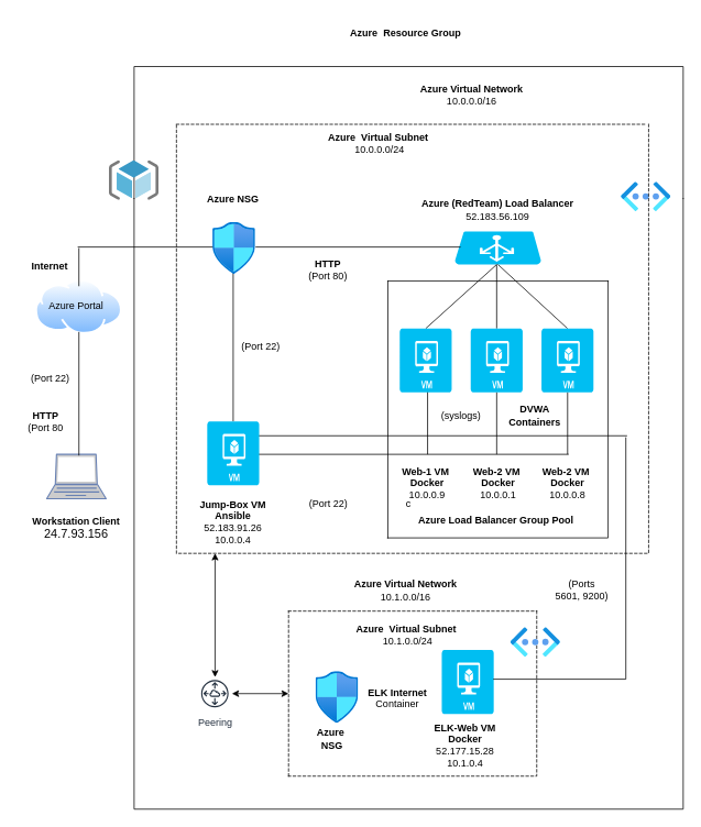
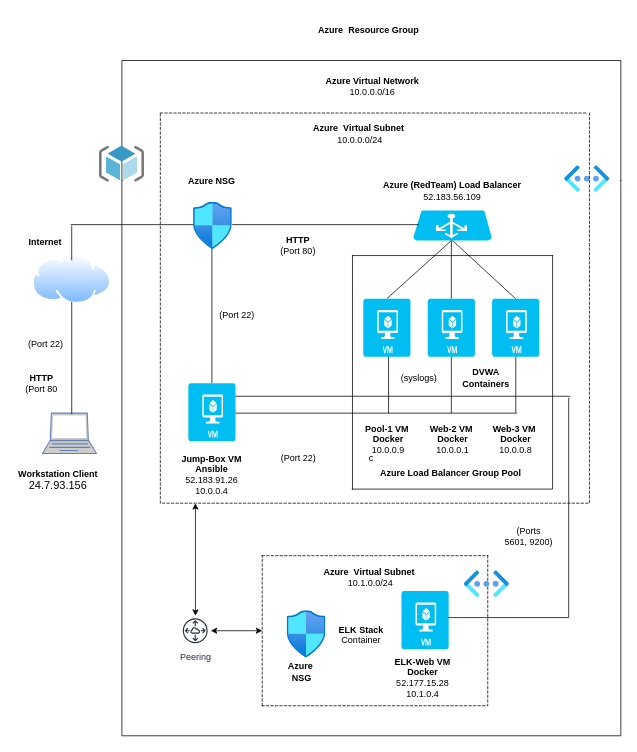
- <mxCell id="16" value="Azure&amp;nbsp;Virtual Network&lt;br&gt;&lt;span style=&quot;font-weight: normal&quot;&gt;10.0.0.0/16&lt;/span&gt;" style="text;html=1;strokeColor=none;fillColor=none;align=center;verticalAlign=middle;whiteSpace=wrap;rounded=0;fontStyle=1;" parent="1" vertex="1"><mxGeometry x="463.81" y="90" width="213.77" height="50" as="geometry" /></mxCell>
+ <mxCell id="16" value="Azure&amp;nbsp;Virtual Network&lt;br&gt;&lt;span style=&quot;font-weight: normal&quot;&gt;10.0.0.0/16&lt;/span&gt;" style="text;html=1;strokeColor=none;fillColor=none;align=center;verticalAlign=middle;whiteSpace=wrap;rounded=0;fontStyle=1;" parent="1" vertex="1"><mxGeometry x="388.81" y="90" width="213.77" height="50" as="geometry" /></mxCell>
- <mxCell id="37" value="Azure&amp;nbsp; Virtual Subnet&amp;nbsp;&lt;br&gt;&lt;span style=&quot;font-weight: normal&quot;&gt;10.0.0.0/24&lt;/span&gt;" style="text;html=1;strokeColor=none;fillColor=none;align=center;verticalAlign=middle;whiteSpace=wrap;rounded=0;fontStyle=1;" parent="1" vertex="1"><mxGeometry x="348.26" y="153.32" width="223.38" height="40" as="geometry" /></mxCell>
+ <mxCell id="37" value="Azure&amp;nbsp; Virtual Subnet&amp;nbsp;&lt;br&gt;&lt;span style=&quot;font-weight: normal&quot;&gt;10.0.0.0/24&lt;/span&gt;" style="text;html=1;strokeColor=none;fillColor=none;align=center;verticalAlign=middle;whiteSpace=wrap;rounded=0;fontStyle=1;" parent="1" vertex="1"><mxGeometry x="368.26" y="158.32" width="223.38" height="40" as="geometry" /></mxCell>
- <mxCell id="4" value="Azure Portal" style="text;html=1;strokeColor=none;fillColor=none;align=center;verticalAlign=middle;whiteSpace=wrap;rounded=0;" parent="1" vertex="1"><mxGeometry x="52.05" y="356.45" width="80" height="30" as="geometry" /></mxCell>
- <mxCell id="27" value="&lt;b&gt;Web-1 VM&amp;nbsp;&lt;br&gt;Docker&lt;br&gt;&lt;/b&gt;10.0.0.9" style="text;html=1;strokeColor=none;fillColor=none;align=center;verticalAlign=middle;whiteSpace=wrap;rounded=0;fontStyle=0;" parent="1" vertex="1"><mxGeometry x="477.4" y="560" width="80" height="50" as="geometry" /></mxCell>
+ <mxCell id="27" value="&lt;b&gt;Pool-1 VM&amp;nbsp;&lt;br&gt;Docker&lt;br&gt;&lt;/b&gt;10.0.0.9" style="text;html=1;strokeColor=none;fillColor=none;align=center;verticalAlign=middle;whiteSpace=wrap;rounded=0;fontStyle=0;" parent="1" vertex="1"><mxGeometry x="477.4" y="560" width="80" height="50" as="geometry" /></mxCell>
- <mxCell id="34" value="&lt;b&gt;Web-2 VM&amp;nbsp;&lt;br&gt;Docker&lt;br&gt;&lt;/b&gt;10.0.0.8" style="text;html=1;strokeColor=none;fillColor=none;align=center;verticalAlign=middle;whiteSpace=wrap;rounded=0;fontStyle=0;" parent="1" vertex="1"><mxGeometry x="646.95" y="560" width="80" height="50" as="geometry" /></mxCell>
+ <mxCell id="34" value="&lt;b&gt;Web-3 VM&amp;nbsp;&lt;br&gt;Docker&lt;br&gt;&lt;/b&gt;10.0.0.8" style="text;html=1;strokeColor=none;fillColor=none;align=center;verticalAlign=middle;whiteSpace=wrap;rounded=0;fontStyle=0;" parent="1" vertex="1"><mxGeometry x="646.95" y="560" width="80" height="50" as="geometry" /></mxCell>
- <mxCell id="32" value="&lt;b&gt;Workstation Client&lt;/b&gt;&lt;br&gt;&lt;span style=&quot;font-size: 11.0pt ; font-family: &amp;#34;calibri&amp;#34; , sans-serif&quot;&gt;24.7.93.156&lt;/span&gt;" style="text;html=1;strokeColor=none;fillColor=none;align=center;verticalAlign=middle;whiteSpace=wrap;rounded=0;" parent="1" vertex="1"><mxGeometry x="32" y="620" width="120.09" height="40" as="geometry" /></mxCell>
+ <mxCell id="32" value="&lt;b&gt;Workstation Client&lt;/b&gt;&lt;br&gt;&lt;span style=&quot;font-size: 11.0pt ; font-family: &amp;#34;calibri&amp;#34; , sans-serif&quot;&gt;24.7.93.156&lt;/span&gt;" style="text;html=1;strokeColor=none;fillColor=none;align=center;verticalAlign=middle;whiteSpace=wrap;rounded=0;" parent="1" vertex="1"><mxGeometry x="17" y="620" width="120.09" height="40" as="geometry" /></mxCell>
- <mxCell id="54" value="Azure Virtual Network&lt;br&gt;&lt;span style=&quot;font-weight: normal&quot;&gt;10.1.0.0/16&lt;/span&gt;" style="text;html=1;strokeColor=none;fillColor=none;align=center;verticalAlign=middle;whiteSpace=wrap;rounded=0;fontStyle=1;" parent="1" vertex="1"><mxGeometry x="383.71" y="690" width="213.77" height="50" as="geometry" /></mxCell>
- <mxCell id="57" value="ELK Internet&lt;br&gt;&lt;span style=&quot;font-weight: normal&quot;&gt;Container&lt;br&gt;&lt;/span&gt;&lt;p class=&quot;MsoNormal&quot;&gt;&lt;span style=&quot;font-weight: normal&quot;&gt;&lt;br&gt;&lt;/span&gt;&lt;/p&gt;" style="text;html=1;strokeColor=none;fillColor=none;align=center;verticalAlign=middle;whiteSpace=wrap;rounded=0;fontStyle=1;" parent="1" vertex="1"><mxGeometry x="425.98" y="844.28" width="110" height="41" as="geometry" /></mxCell>
+ <mxCell id="57" value="ELK Stack&lt;br&gt;&lt;span style=&quot;font-weight: normal&quot;&gt;Container&lt;br&gt;&lt;/span&gt;&lt;p class=&quot;MsoNormal&quot;&gt;&lt;span style=&quot;font-weight: normal&quot;&gt;&lt;br&gt;&lt;/span&gt;&lt;/p&gt;" style="text;html=1;strokeColor=none;fillColor=none;align=center;verticalAlign=middle;whiteSpace=wrap;rounded=0;fontStyle=1;" parent="1" vertex="1"><mxGeometry x="425.98" y="844.28" width="110" height="41" as="geometry" /></mxCell>
